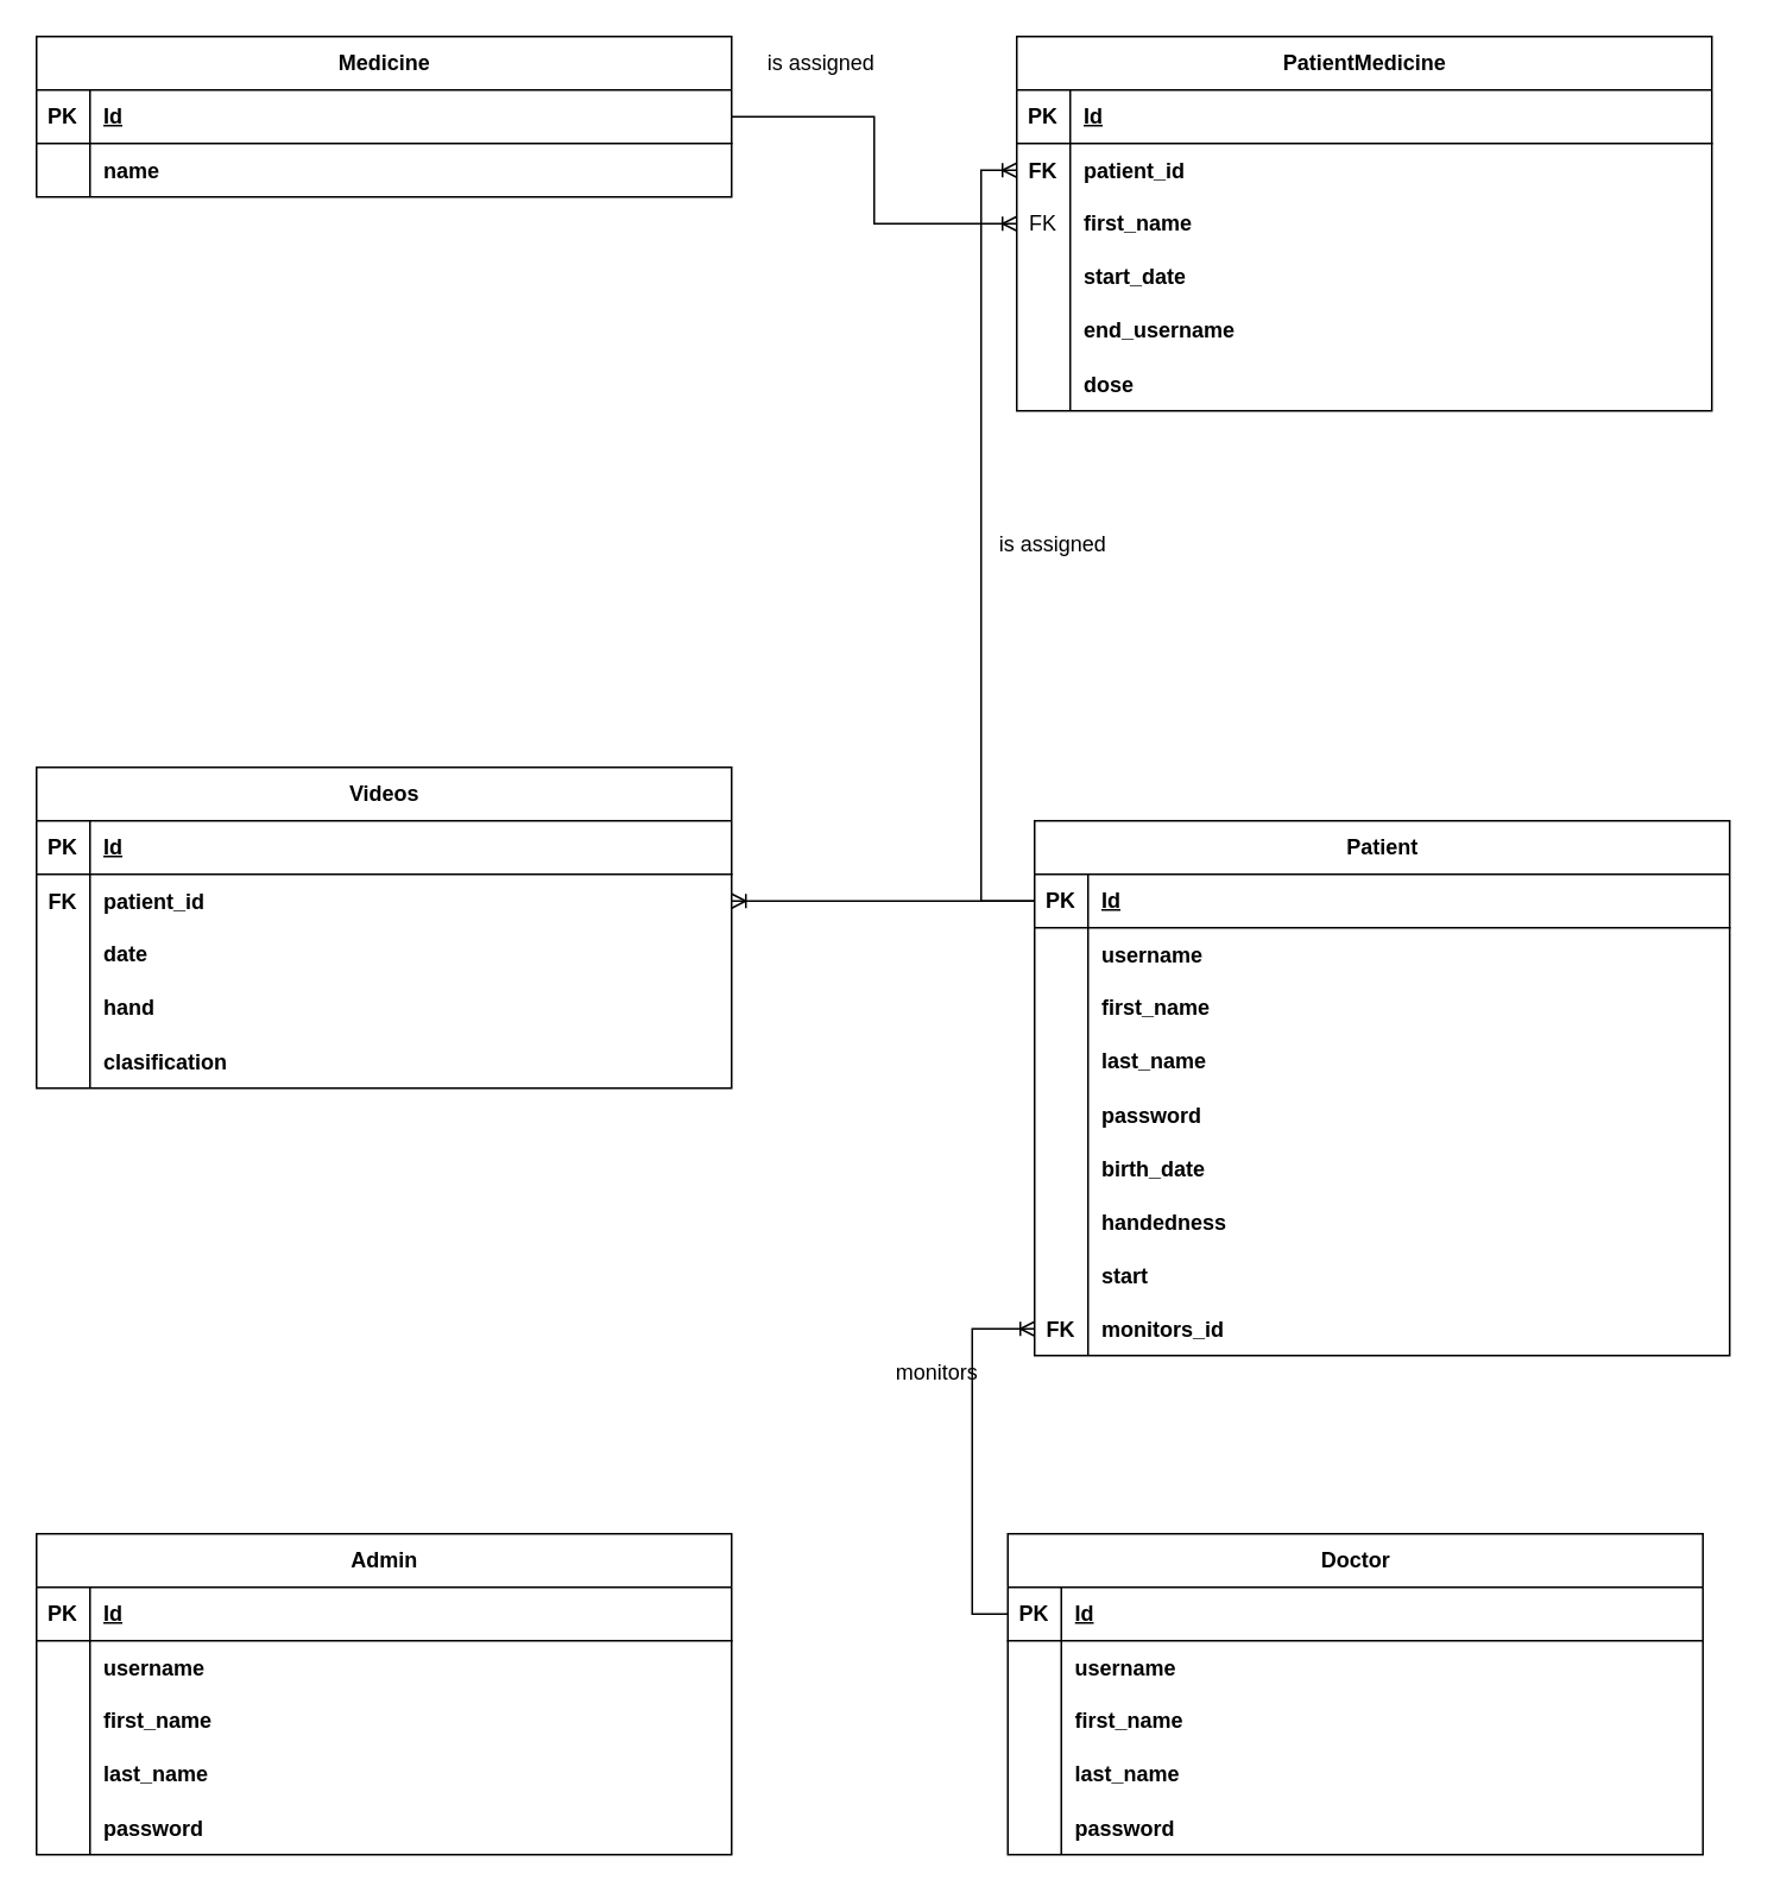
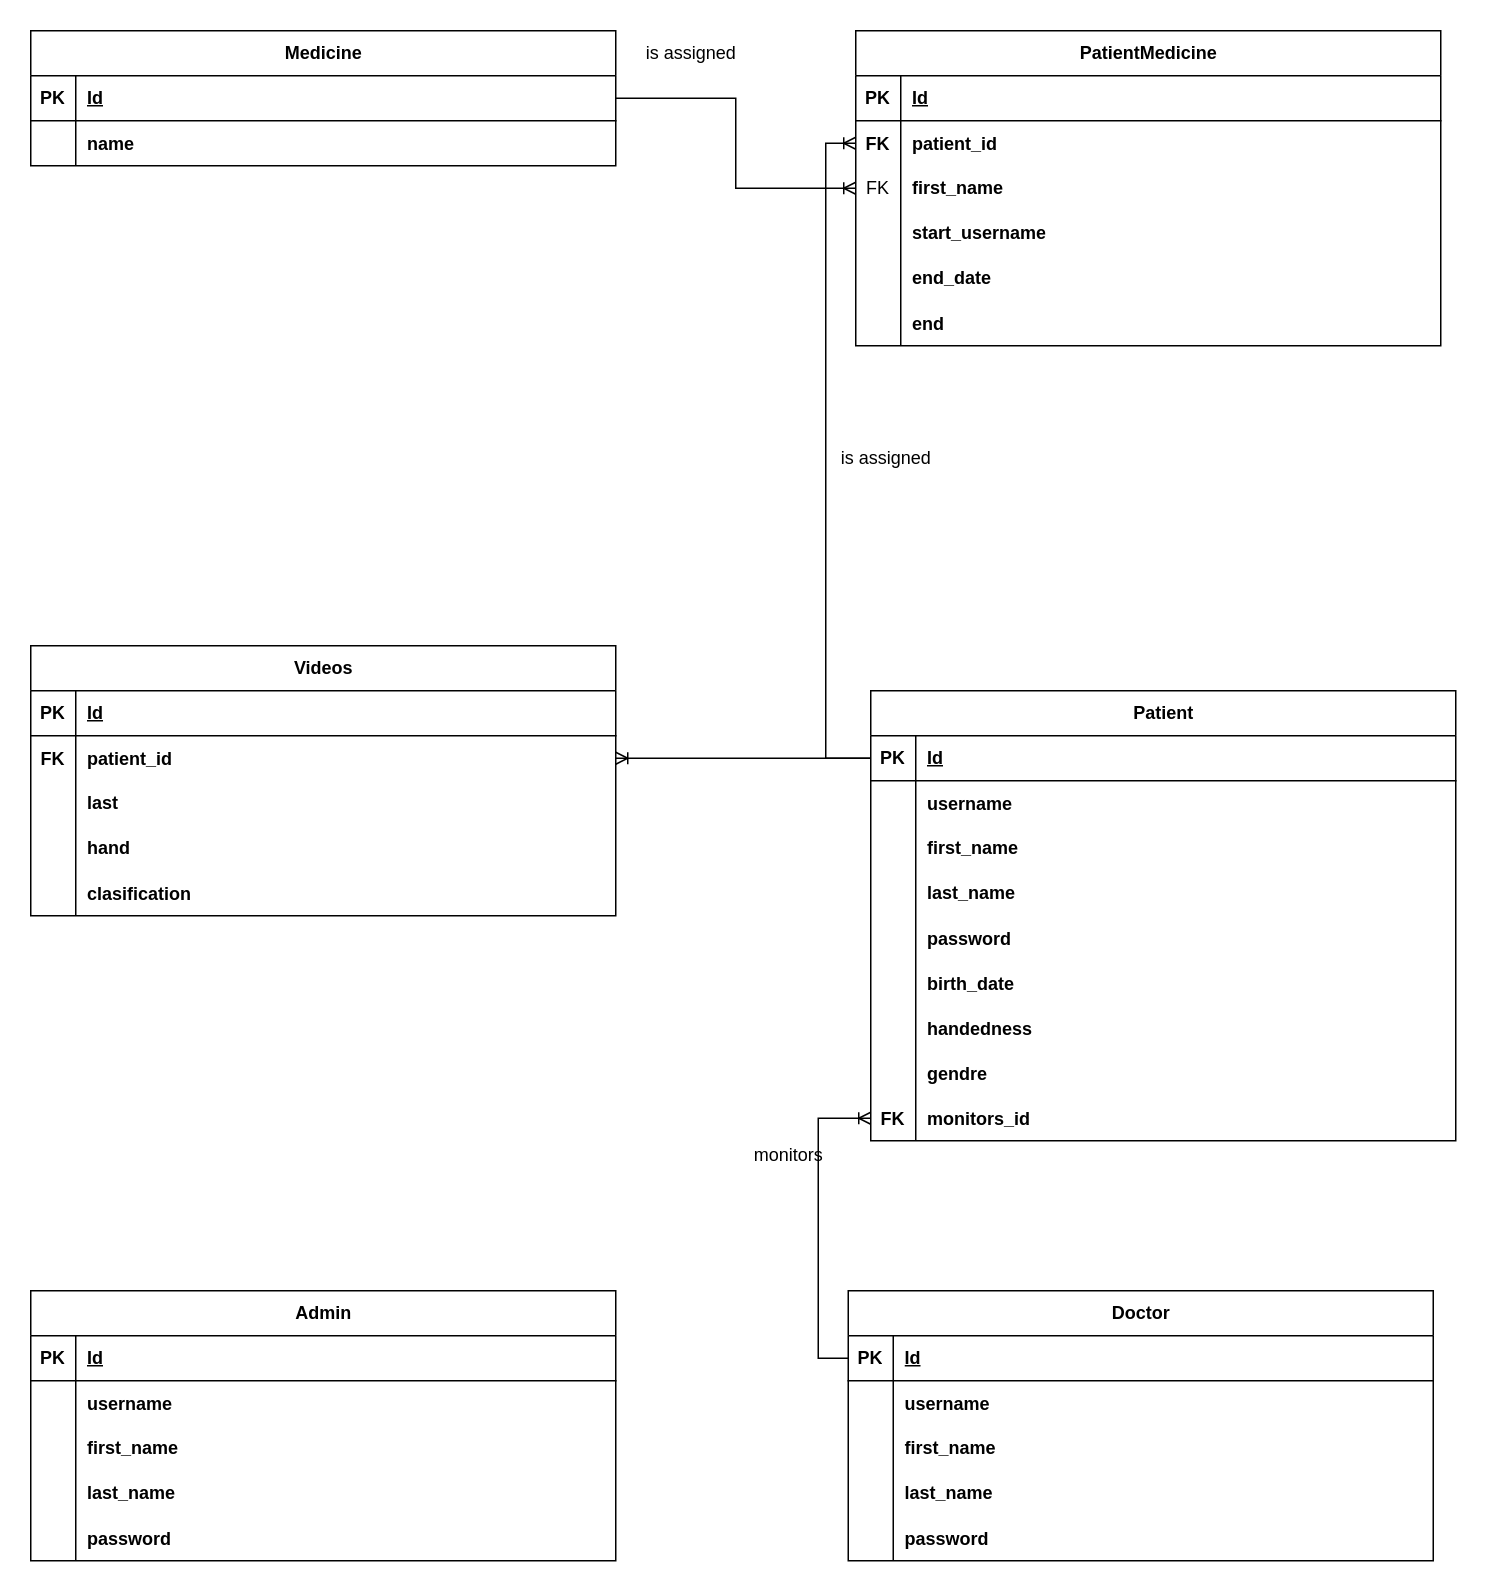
- <mxCell id="100" value="start_date" style="shape=partialRectangle;connectable=0;fillColor=none;top=0;left=0;bottom=0;right=0;align=left;spacingLeft=6;overflow=hidden;whiteSpace=wrap;html=1;fontStyle=1" parent="98" vertex="1"><mxGeometry x="30" width="360" height="30" as="geometry"><mxRectangle width="360" height="30" as="alternateBounds" /></mxGeometry></mxCell>
+ <mxCell id="100" value="start_username" style="shape=partialRectangle;connectable=0;fillColor=none;top=0;left=0;bottom=0;right=0;align=left;spacingLeft=6;overflow=hidden;whiteSpace=wrap;html=1;fontStyle=1" parent="98" vertex="1"><mxGeometry x="30" width="360" height="30" as="geometry"><mxRectangle width="360" height="30" as="alternateBounds" /></mxGeometry></mxCell>
- <mxCell id="103" value="end_username" style="shape=partialRectangle;connectable=0;fillColor=none;top=0;left=0;bottom=0;right=0;align=left;spacingLeft=6;overflow=hidden;whiteSpace=wrap;html=1;fontStyle=1" parent="101" vertex="1"><mxGeometry x="30" width="360" height="30" as="geometry"><mxRectangle width="360" height="30" as="alternateBounds" /></mxGeometry></mxCell>
+ <mxCell id="103" value="end_date" style="shape=partialRectangle;connectable=0;fillColor=none;top=0;left=0;bottom=0;right=0;align=left;spacingLeft=6;overflow=hidden;whiteSpace=wrap;html=1;fontStyle=1" parent="101" vertex="1"><mxGeometry x="30" width="360" height="30" as="geometry"><mxRectangle width="360" height="30" as="alternateBounds" /></mxGeometry></mxCell>
- <mxCell id="106" value="dose" style="shape=partialRectangle;connectable=0;fillColor=none;top=0;left=0;bottom=0;right=0;align=left;spacingLeft=6;overflow=hidden;fontStyle=1" parent="104" vertex="1"><mxGeometry x="30" width="360" height="30" as="geometry"><mxRectangle width="360" height="30" as="alternateBounds" /></mxGeometry></mxCell>
+ <mxCell id="106" value="end" style="shape=partialRectangle;connectable=0;fillColor=none;top=0;left=0;bottom=0;right=0;align=left;spacingLeft=6;overflow=hidden;fontStyle=1" parent="104" vertex="1"><mxGeometry x="30" width="360" height="30" as="geometry"><mxRectangle width="360" height="30" as="alternateBounds" /></mxGeometry></mxCell>
- <mxCell id="12" value="date" style="shape=partialRectangle;connectable=0;fillColor=none;top=0;left=0;bottom=0;right=0;align=left;spacingLeft=6;overflow=hidden;whiteSpace=wrap;html=1;fontStyle=1" parent="10" vertex="1"><mxGeometry x="30" width="360" height="30" as="geometry"><mxRectangle width="360" height="30" as="alternateBounds" /></mxGeometry></mxCell>
+ <mxCell id="12" value="last" style="shape=partialRectangle;connectable=0;fillColor=none;top=0;left=0;bottom=0;right=0;align=left;spacingLeft=6;overflow=hidden;whiteSpace=wrap;html=1;fontStyle=1" parent="10" vertex="1"><mxGeometry x="30" width="360" height="30" as="geometry"><mxRectangle width="360" height="30" as="alternateBounds" /></mxGeometry></mxCell>
- <mxCell id="43" value="start" style="shape=partialRectangle;connectable=0;fillColor=none;top=0;left=0;bottom=0;right=0;align=left;spacingLeft=6;overflow=hidden;fontStyle=1" parent="41" vertex="1"><mxGeometry x="30" width="360" height="30" as="geometry"><mxRectangle width="360" height="30" as="alternateBounds" /></mxGeometry></mxCell>
+ <mxCell id="43" value="gendre" style="shape=partialRectangle;connectable=0;fillColor=none;top=0;left=0;bottom=0;right=0;align=left;spacingLeft=6;overflow=hidden;fontStyle=1" parent="41" vertex="1"><mxGeometry x="30" width="360" height="30" as="geometry"><mxRectangle width="360" height="30" as="alternateBounds" /></mxGeometry></mxCell>
